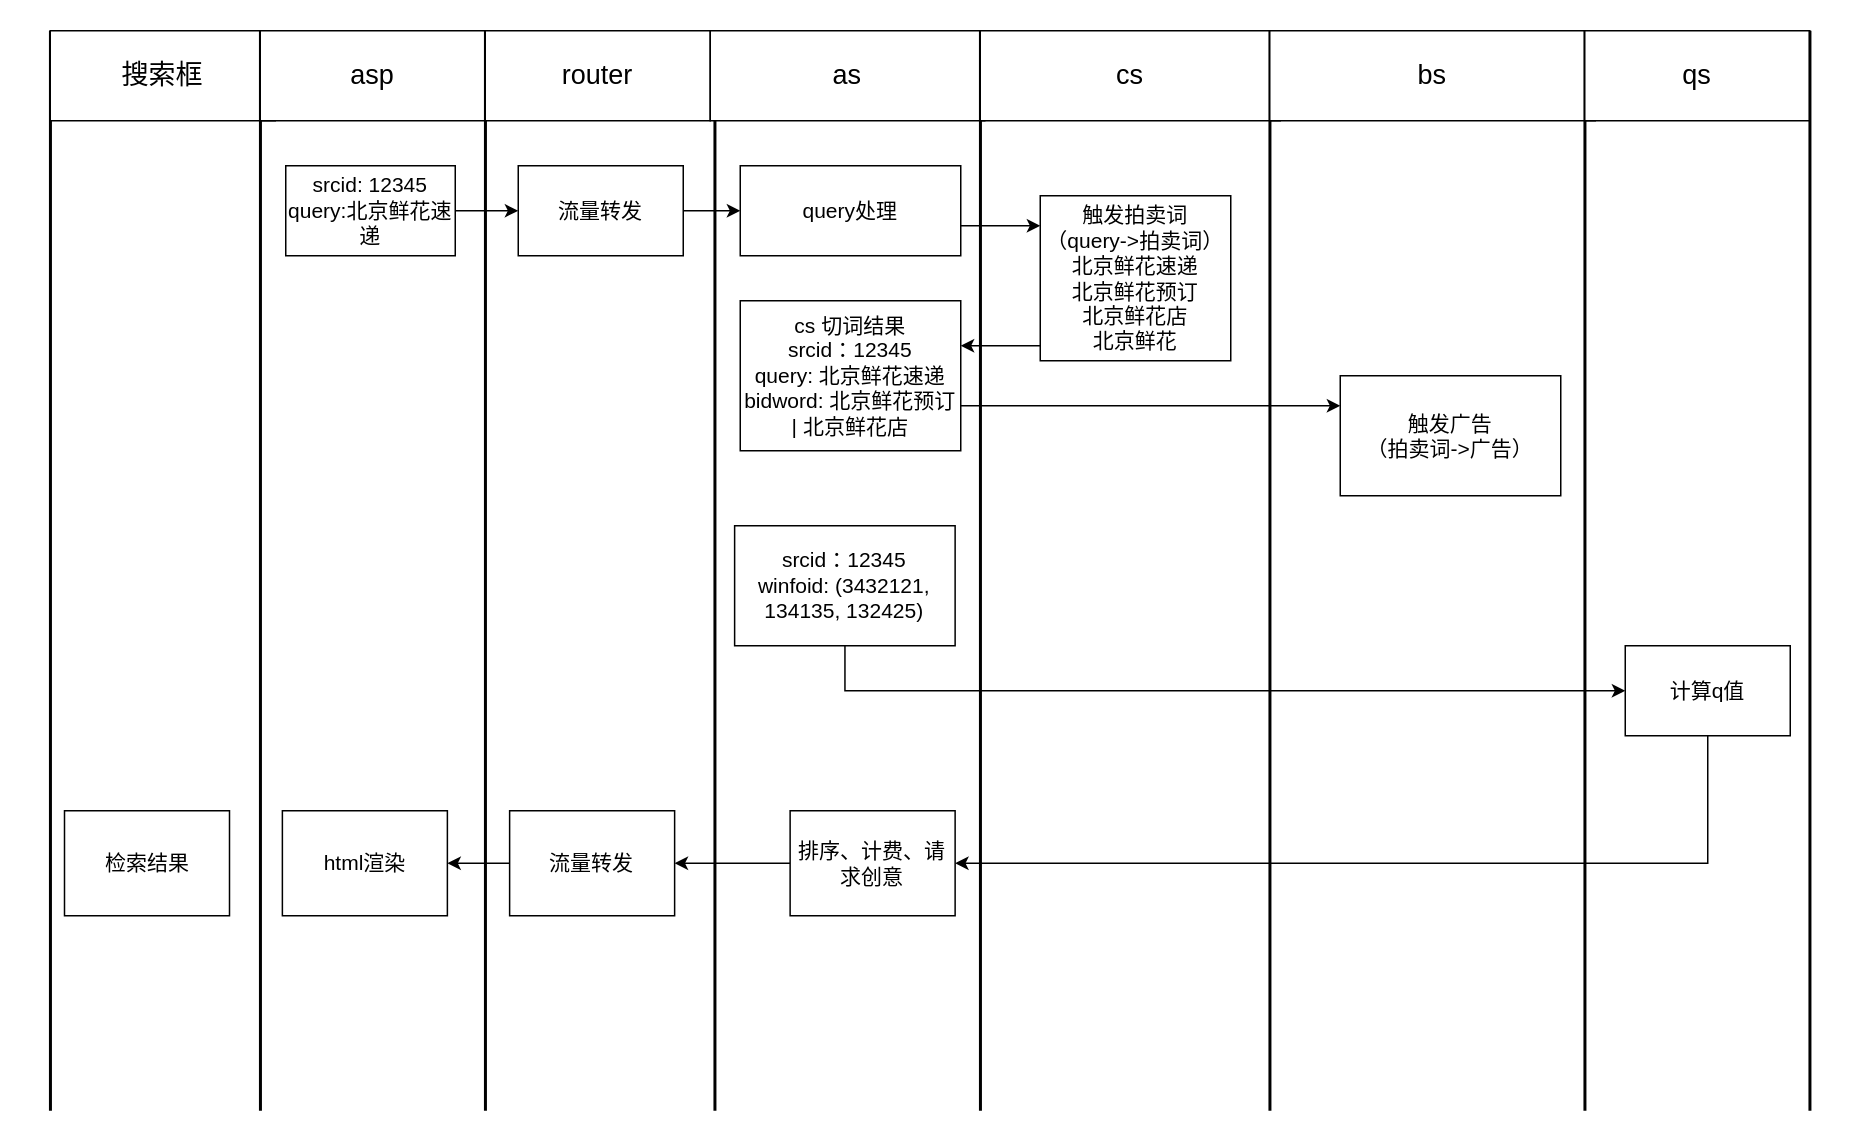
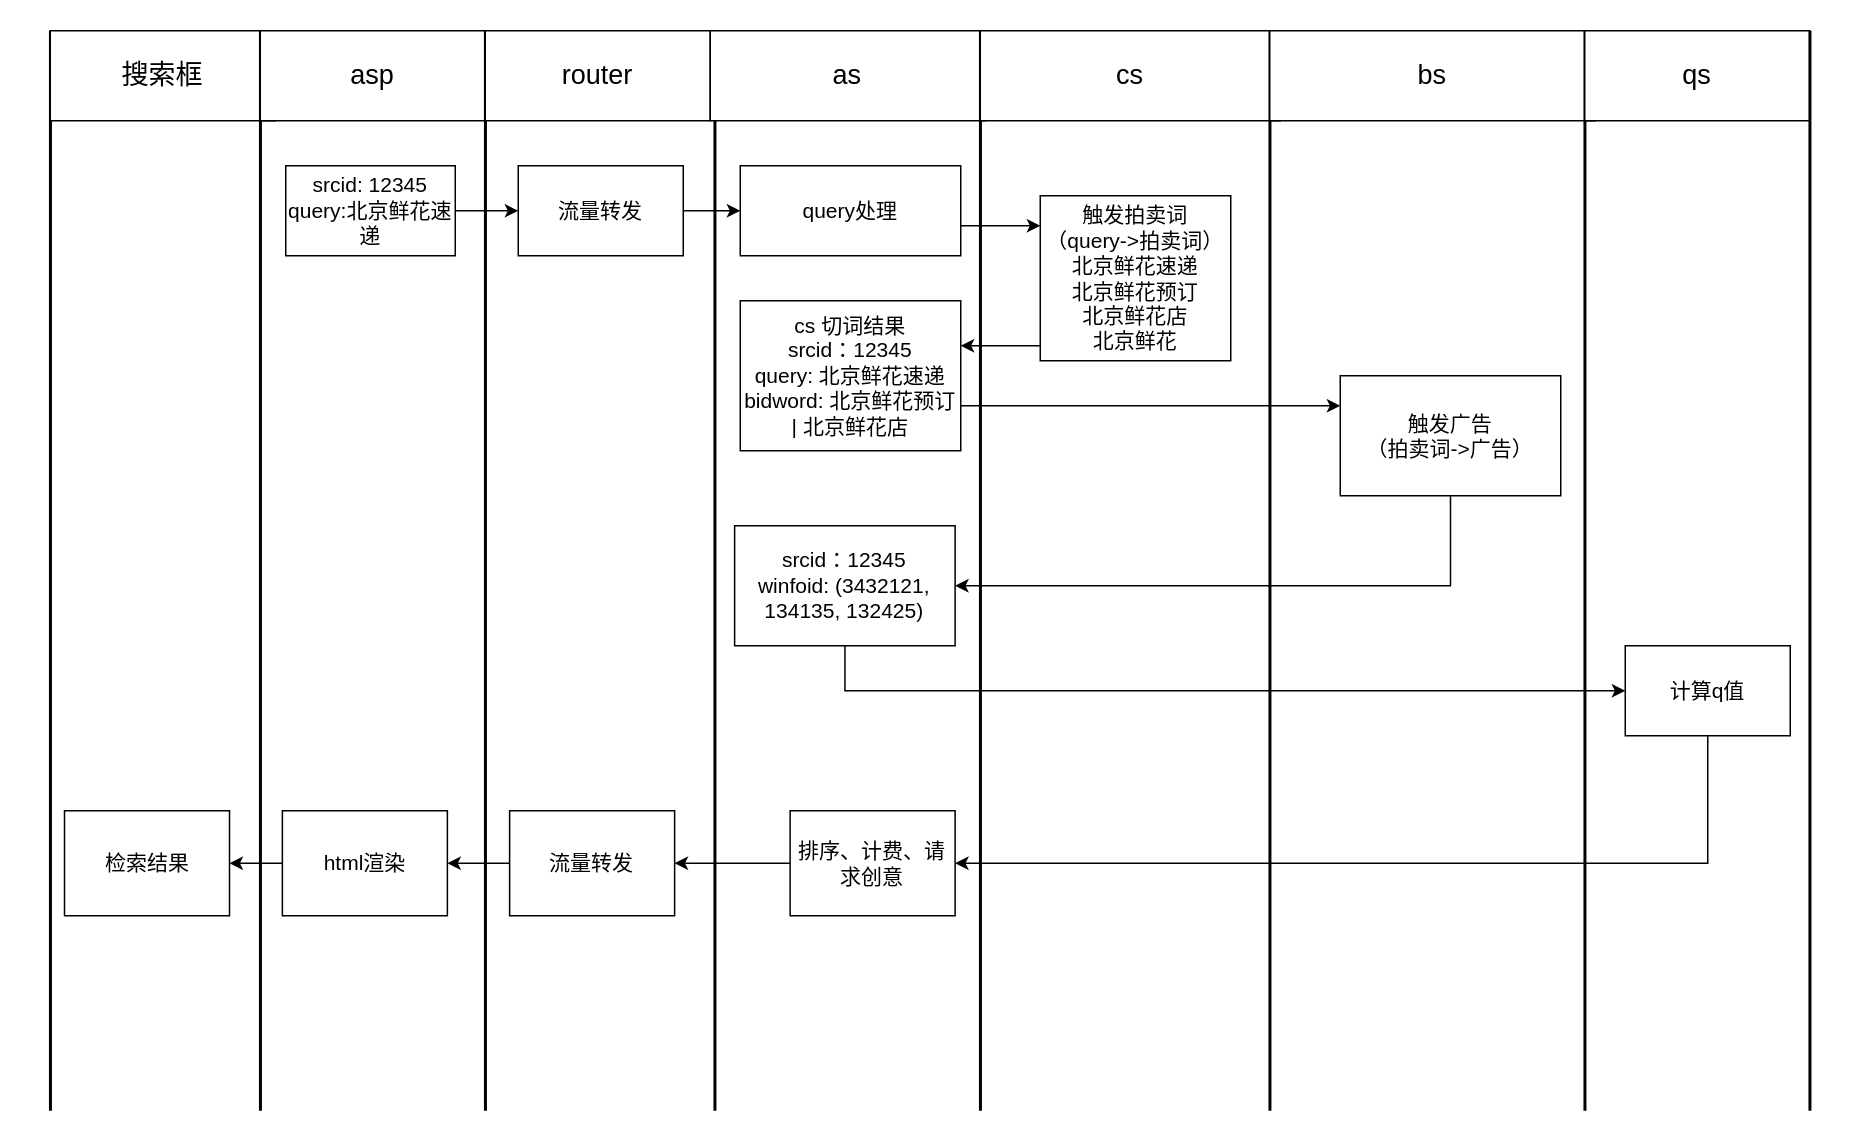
+ <mxCell id="27" style="edgeStyle=orthogonalEdgeStyle;rounded=0;orthogonalLoop=1;jettySize=auto;html=1;entryX=1;entryY=0.5;entryDx=0;entryDy=0;" edge="1" parent="1" source="28" target="30"><mxGeometry relative="1" as="geometry"><Array as="points"><mxPoint x="967" y="390" /><mxPoint x="640" y="390" /></Array></mxGeometry></mxCell>
+ <mxCell id="37" value="" style="edgeStyle=orthogonalEdgeStyle;rounded=0;orthogonalLoop=1;jettySize=auto;html=1;" edge="1" parent="1" source="38" target="39"><mxGeometry relative="1" as="geometry" /></mxCell>
